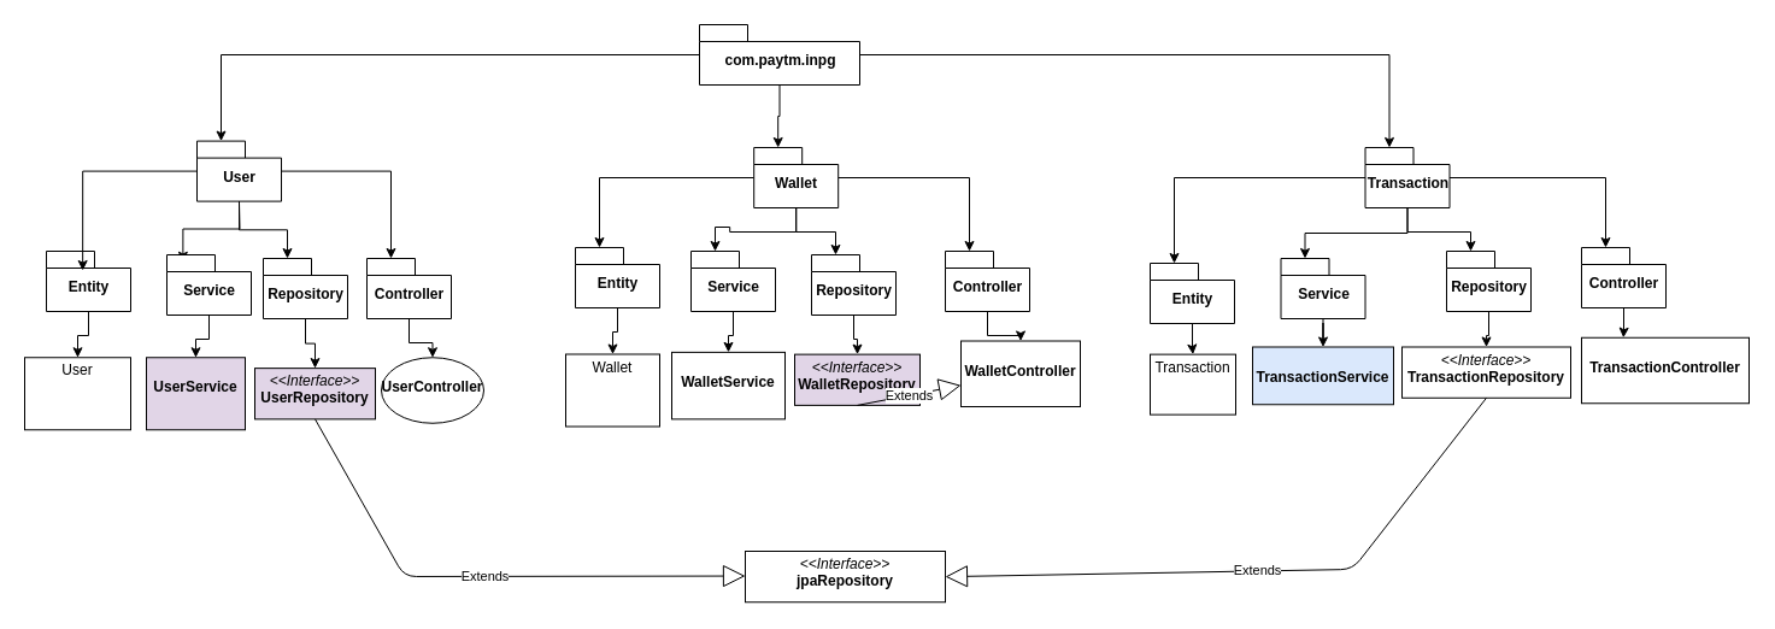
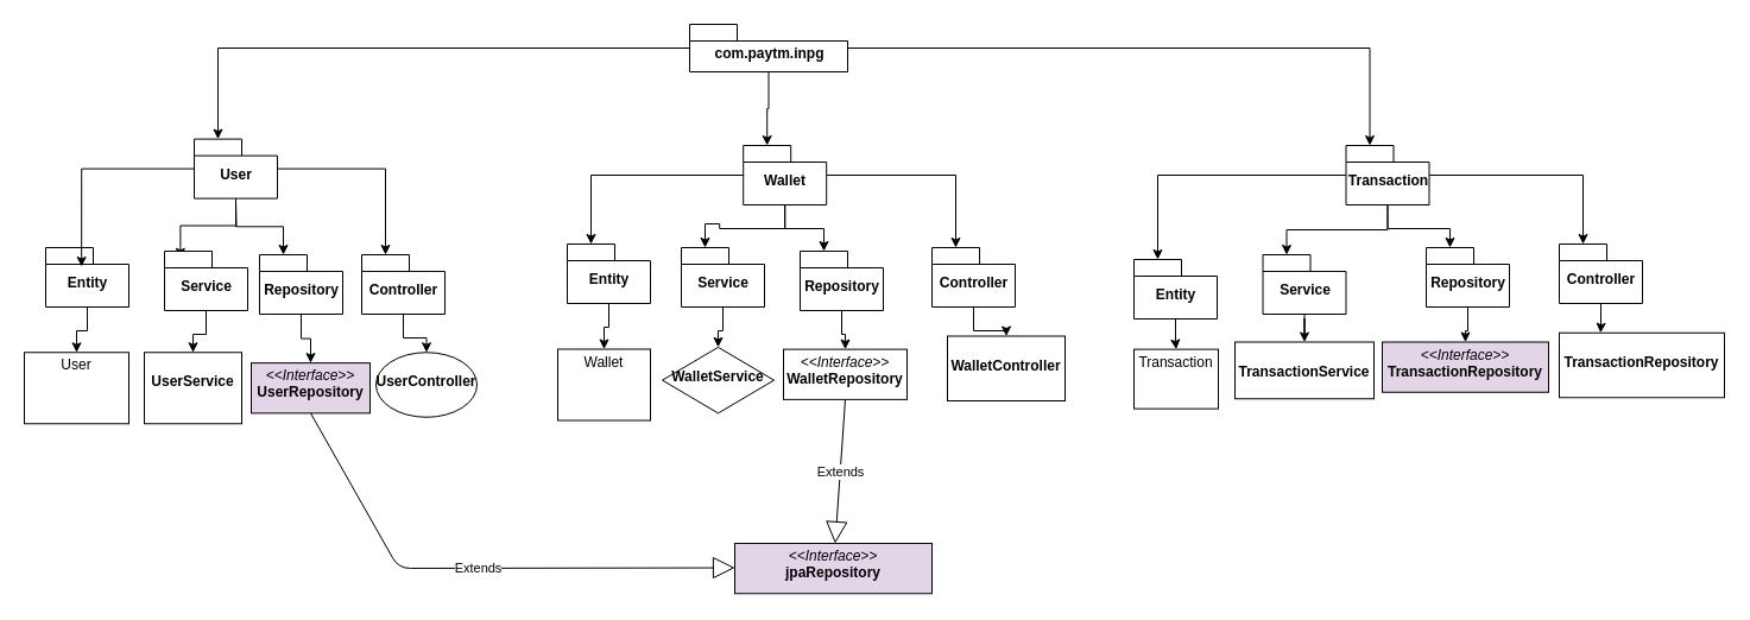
- <mxCell id="62" value="com.paytm.inpg" style="shape=folder;fontStyle=1;spacingTop=10;tabWidth=40;tabHeight=14;tabPosition=left;html=1;" vertex="1" parent="1"><mxGeometry x="580" y="20" width="133" height="50" as="geometry" /></mxCell>
+ <mxCell id="62" value="com.paytm.inpg" style="shape=folder;fontStyle=1;spacingTop=10;tabWidth=40;tabHeight=14;tabPosition=left;html=1;" vertex="1" parent="1"><mxGeometry x="580" y="20" width="133" height="40" as="geometry" /></mxCell>
- <mxCell id="48" value="&lt;p style=&quot;margin: 0px ; margin-top: 4px ; text-align: center&quot;&gt;&lt;br&gt;&lt;b&gt;TransactionController&lt;/b&gt;&lt;/p&gt;&lt;p style=&quot;margin: 0px ; margin-top: 4px ; text-align: center&quot;&gt;&lt;b&gt;&lt;br&gt;&lt;/b&gt;&lt;/p&gt;" style="verticalAlign=top;align=left;overflow=fill;fontSize=12;fontFamily=Helvetica;html=1;" vertex="1" parent="1"><mxGeometry x="1312" y="279.75" width="139" height="54.5" as="geometry" /></mxCell>
+ <mxCell id="48" value="&lt;p style=&quot;margin: 0px ; margin-top: 4px ; text-align: center&quot;&gt;&lt;br&gt;&lt;b&gt;TransactionRepository&lt;/b&gt;&lt;/p&gt;&lt;p style=&quot;margin: 0px ; margin-top: 4px ; text-align: center&quot;&gt;&lt;b&gt;&lt;br&gt;&lt;/b&gt;&lt;/p&gt;" style="verticalAlign=top;align=left;overflow=fill;fontSize=12;fontFamily=Helvetica;html=1;" vertex="1" parent="1"><mxGeometry x="1312" y="279.75" width="139" height="54.5" as="geometry" /></mxCell>
- <mxCell id="54" value="&lt;p style=&quot;margin: 0px ; margin-top: 4px ; text-align: center&quot;&gt;&lt;i&gt;&amp;lt;&amp;lt;Interface&amp;gt;&amp;gt;&lt;/i&gt;&lt;br&gt;&lt;b&gt;TransactionRepository&lt;/b&gt;&lt;/p&gt;" style="verticalAlign=top;align=left;overflow=fill;fontSize=12;fontFamily=Helvetica;html=1;" vertex="1" parent="1"><mxGeometry x="1163" y="287.5" width="140" height="42.25" as="geometry" /></mxCell>
+ <mxCell id="54" value="&lt;p style=&quot;margin: 0px ; margin-top: 4px ; text-align: center&quot;&gt;&lt;i&gt;&amp;lt;&amp;lt;Interface&amp;gt;&amp;gt;&lt;/i&gt;&lt;br&gt;&lt;b&gt;TransactionRepository&lt;/b&gt;&lt;/p&gt;" style="verticalAlign=top;align=left;overflow=fill;fontSize=12;fontFamily=Helvetica;html=1;fillColor=#e1d5e7;" vertex="1" parent="1"><mxGeometry x="1163" y="287.5" width="140" height="42.25" as="geometry" /></mxCell>
- <mxCell id="50" value="&lt;p style=&quot;margin: 0px ; margin-top: 4px ; text-align: center&quot;&gt;&lt;br&gt;&lt;b&gt;TransactionService&lt;/b&gt;&lt;/p&gt;&lt;p style=&quot;margin: 0px ; margin-top: 4px ; text-align: center&quot;&gt;&lt;b&gt;&lt;br&gt;&lt;/b&gt;&lt;/p&gt;&lt;p style=&quot;margin: 0px ; margin-top: 4px ; text-align: center&quot;&gt;&lt;b&gt;&lt;br&gt;&lt;/b&gt;&lt;/p&gt;&lt;p style=&quot;margin: 0px ; margin-top: 4px ; text-align: center&quot;&gt;&lt;b&gt;&lt;br&gt;&lt;/b&gt;&lt;/p&gt;" style="verticalAlign=top;align=left;overflow=fill;fontSize=12;fontFamily=Helvetica;html=1;fillColor=#dae8fc;" vertex="1" parent="1"><mxGeometry x="1039" y="287.5" width="117" height="47.75" as="geometry" /></mxCell>
+ <mxCell id="50" value="&lt;p style=&quot;margin: 0px ; margin-top: 4px ; text-align: center&quot;&gt;&lt;br&gt;&lt;b&gt;TransactionService&lt;/b&gt;&lt;/p&gt;&lt;p style=&quot;margin: 0px ; margin-top: 4px ; text-align: center&quot;&gt;&lt;b&gt;&lt;br&gt;&lt;/b&gt;&lt;/p&gt;&lt;p style=&quot;margin: 0px ; margin-top: 4px ; text-align: center&quot;&gt;&lt;b&gt;&lt;br&gt;&lt;/b&gt;&lt;/p&gt;&lt;p style=&quot;margin: 0px ; margin-top: 4px ; text-align: center&quot;&gt;&lt;b&gt;&lt;br&gt;&lt;/b&gt;&lt;/p&gt;" style="verticalAlign=top;align=left;overflow=fill;fontSize=12;fontFamily=Helvetica;html=1;" vertex="1" parent="1"><mxGeometry x="1039" y="287.5" width="117" height="47.75" as="geometry" /></mxCell>
- <mxCell id="53" value="&lt;p style=&quot;margin: 0px ; margin-top: 4px ; text-align: center&quot;&gt;&lt;i&gt;&amp;lt;&amp;lt;Interface&amp;gt;&amp;gt;&lt;/i&gt;&lt;br&gt;&lt;b&gt;WalletRepository&lt;/b&gt;&lt;/p&gt;" style="verticalAlign=top;align=left;overflow=fill;fontSize=12;fontFamily=Helvetica;html=1;fillColor=#e1d5e7;" vertex="1" parent="1"><mxGeometry x="659" y="293.63" width="104" height="42.25" as="geometry" /></mxCell>
+ <mxCell id="53" value="&lt;p style=&quot;margin: 0px ; margin-top: 4px ; text-align: center&quot;&gt;&lt;i&gt;&amp;lt;&amp;lt;Interface&amp;gt;&amp;gt;&lt;/i&gt;&lt;br&gt;&lt;b&gt;WalletRepository&lt;/b&gt;&lt;/p&gt;" style="verticalAlign=top;align=left;overflow=fill;fontSize=12;fontFamily=Helvetica;html=1;" vertex="1" parent="1"><mxGeometry x="659" y="293.63" width="104" height="42.25" as="geometry" /></mxCell>
- <mxCell id="51" value="&lt;p style=&quot;margin: 0px ; margin-top: 4px ; text-align: center&quot;&gt;&lt;br&gt;&lt;b&gt;WalletService&lt;/b&gt;&lt;/p&gt;&lt;p style=&quot;margin: 0px ; margin-top: 4px ; text-align: center&quot;&gt;&lt;b&gt;&lt;br&gt;&lt;/b&gt;&lt;/p&gt;&lt;p style=&quot;margin: 0px ; margin-top: 4px ; text-align: center&quot;&gt;&lt;b&gt;&lt;br&gt;&lt;/b&gt;&lt;/p&gt;&lt;p style=&quot;margin: 0px ; margin-top: 4px ; text-align: center&quot;&gt;&lt;b&gt;&lt;br&gt;&lt;/b&gt;&lt;/p&gt;" style="verticalAlign=top;align=left;overflow=fill;fontSize=12;fontFamily=Helvetica;html=1;" vertex="1" parent="1"><mxGeometry x="557" y="291.88" width="94" height="55.5" as="geometry" /></mxCell>
+ <mxCell id="51" value="&lt;p style=&quot;margin: 0px ; margin-top: 4px ; text-align: center&quot;&gt;&lt;br&gt;&lt;b&gt;WalletService&lt;/b&gt;&lt;/p&gt;&lt;p style=&quot;margin: 0px ; margin-top: 4px ; text-align: center&quot;&gt;&lt;b&gt;&lt;br&gt;&lt;/b&gt;&lt;/p&gt;&lt;p style=&quot;margin: 0px ; margin-top: 4px ; text-align: center&quot;&gt;&lt;b&gt;&lt;br&gt;&lt;/b&gt;&lt;/p&gt;&lt;p style=&quot;margin: 0px ; margin-top: 4px ; text-align: center&quot;&gt;&lt;b&gt;&lt;br&gt;&lt;/b&gt;&lt;/p&gt;" style="rhombus;verticalAlign=top;align=left;overflow=fill;fontSize=12;fontFamily=Helvetica;html=1;" vertex="1" parent="1"><mxGeometry x="557" y="291.88" width="94" height="55.5" as="geometry" /></mxCell>
- <mxCell id="46" value="&lt;p style=&quot;margin: 0px ; margin-top: 4px ; text-align: center&quot;&gt;&lt;br&gt;&lt;b&gt;UserService&lt;/b&gt;&lt;/p&gt;&lt;p style=&quot;margin: 0px ; margin-top: 4px ; text-align: center&quot;&gt;&lt;b&gt;&lt;br&gt;&lt;/b&gt;&lt;/p&gt;&lt;p style=&quot;margin: 0px ; margin-top: 4px ; text-align: center&quot;&gt;&lt;b&gt;&lt;br&gt;&lt;/b&gt;&lt;/p&gt;&lt;p style=&quot;margin: 0px ; margin-top: 4px ; text-align: center&quot;&gt;&lt;b&gt;&lt;br&gt;&lt;/b&gt;&lt;/p&gt;" style="verticalAlign=top;align=left;overflow=fill;fontSize=12;fontFamily=Helvetica;html=1;fillColor=#e1d5e7;" vertex="1" parent="1"><mxGeometry x="121" y="296.25" width="82" height="60" as="geometry" /></mxCell>
+ <mxCell id="46" value="&lt;p style=&quot;margin: 0px ; margin-top: 4px ; text-align: center&quot;&gt;&lt;br&gt;&lt;b&gt;UserService&lt;/b&gt;&lt;/p&gt;&lt;p style=&quot;margin: 0px ; margin-top: 4px ; text-align: center&quot;&gt;&lt;b&gt;&lt;br&gt;&lt;/b&gt;&lt;/p&gt;&lt;p style=&quot;margin: 0px ; margin-top: 4px ; text-align: center&quot;&gt;&lt;b&gt;&lt;br&gt;&lt;/b&gt;&lt;/p&gt;&lt;p style=&quot;margin: 0px ; margin-top: 4px ; text-align: center&quot;&gt;&lt;b&gt;&lt;br&gt;&lt;/b&gt;&lt;/p&gt;" style="verticalAlign=top;align=left;overflow=fill;fontSize=12;fontFamily=Helvetica;html=1;" vertex="1" parent="1"><mxGeometry x="121" y="296.25" width="82" height="60" as="geometry" /></mxCell>
- <mxCell id="57" value="Extends" style="endArrow=block;endSize=16;endFill=0;html=1;exitX=0.5;exitY=1;exitDx=0;exitDy=0;" edge="1" parent="1" source="53" target="49"><mxGeometry width="160" relative="1" as="geometry"><mxPoint x="705" y="489" as="sourcePoint" /><mxPoint x="865" y="489" as="targetPoint" /></mxGeometry></mxCell>
+ <mxCell id="57" value="Extends" style="endArrow=block;endSize=16;endFill=0;html=1;exitX=0.5;exitY=1;exitDx=0;exitDy=0;" edge="1" parent="1" source="53" target="55"><mxGeometry width="160" relative="1" as="geometry"><mxPoint x="705" y="489" as="sourcePoint" /><mxPoint x="865" y="489" as="targetPoint" /></mxGeometry></mxCell>
- <mxCell id="58" value="Extends" style="endArrow=block;endSize=16;endFill=0;html=1;exitX=0.5;exitY=1;exitDx=0;exitDy=0;entryX=1;entryY=0.5;entryDx=0;entryDy=0;" edge="1" parent="1" source="54" target="55"><mxGeometry width="160" relative="1" as="geometry"><mxPoint x="705" y="489" as="sourcePoint" /><mxPoint x="865" y="489" as="targetPoint" /><Array as="points"><mxPoint x="1122" y="472" /></Array></mxGeometry></mxCell>
- <mxCell id="55" value="&lt;p style=&quot;margin: 0px ; margin-top: 4px ; text-align: center&quot;&gt;&lt;i&gt;&amp;lt;&amp;lt;Interface&amp;gt;&amp;gt;&lt;/i&gt;&lt;br&gt;&lt;b&gt;jpaRepository&lt;/b&gt;&lt;/p&gt;" style="verticalAlign=top;align=left;overflow=fill;fontSize=12;fontFamily=Helvetica;html=1;" vertex="1" parent="1"><mxGeometry x="618" y="457" width="166" height="42.25" as="geometry" /></mxCell>
+ <mxCell id="55" value="&lt;p style=&quot;margin: 0px ; margin-top: 4px ; text-align: center&quot;&gt;&lt;i&gt;&amp;lt;&amp;lt;Interface&amp;gt;&amp;gt;&lt;/i&gt;&lt;br&gt;&lt;b&gt;jpaRepository&lt;/b&gt;&lt;/p&gt;" style="verticalAlign=top;align=left;overflow=fill;fontSize=12;fontFamily=Helvetica;html=1;fillColor=#e1d5e7;" vertex="1" parent="1"><mxGeometry x="618" y="457" width="166" height="42.25" as="geometry" /></mxCell>
